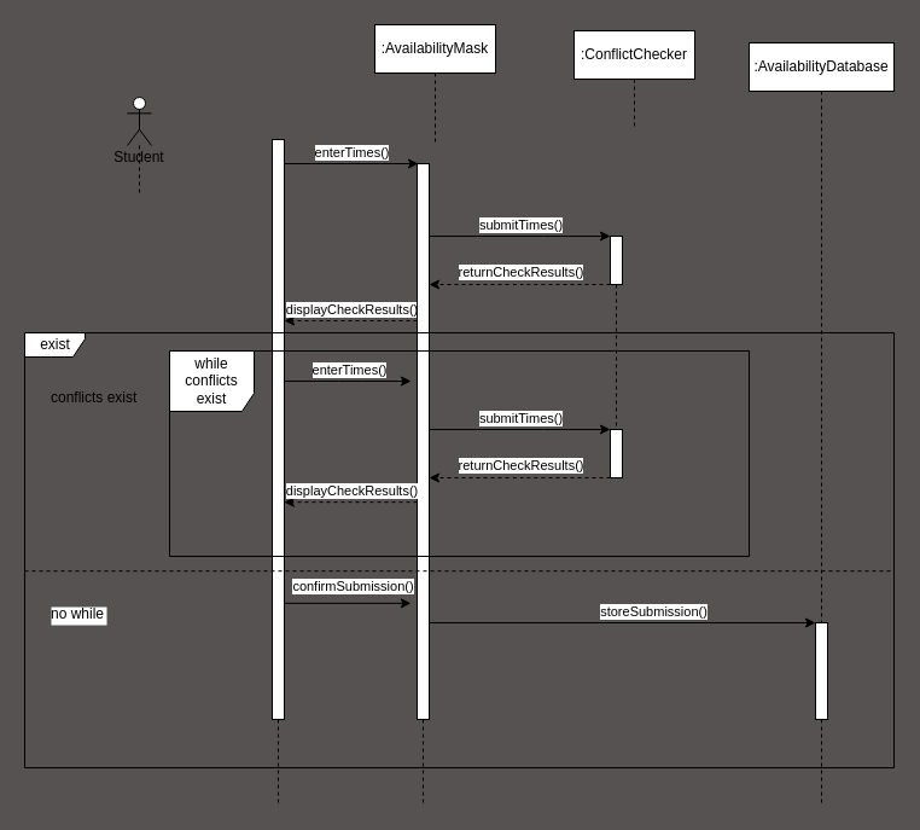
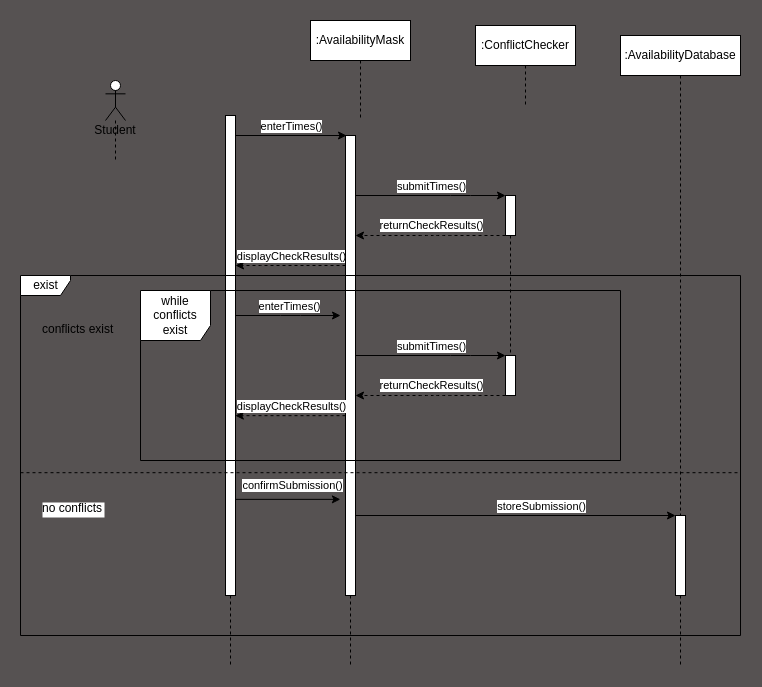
- <mxCell id="36" value="no while" style="line;strokeWidth=1;dashed=1;labelPosition=center;verticalLabelPosition=bottom;align=left;verticalAlign=top;spacingLeft=20;spacingTop=15;" vertex="1" parent="34"><mxGeometry y="190.003" width="720.0" height="14.4" as="geometry" /></mxCell>
+ <mxCell id="36" value="no conflicts" style="line;strokeWidth=1;dashed=1;labelPosition=center;verticalLabelPosition=bottom;align=left;verticalAlign=top;spacingLeft=20;spacingTop=15;" vertex="1" parent="34"><mxGeometry y="190.003" width="720.0" height="14.4" as="geometry" /></mxCell>
